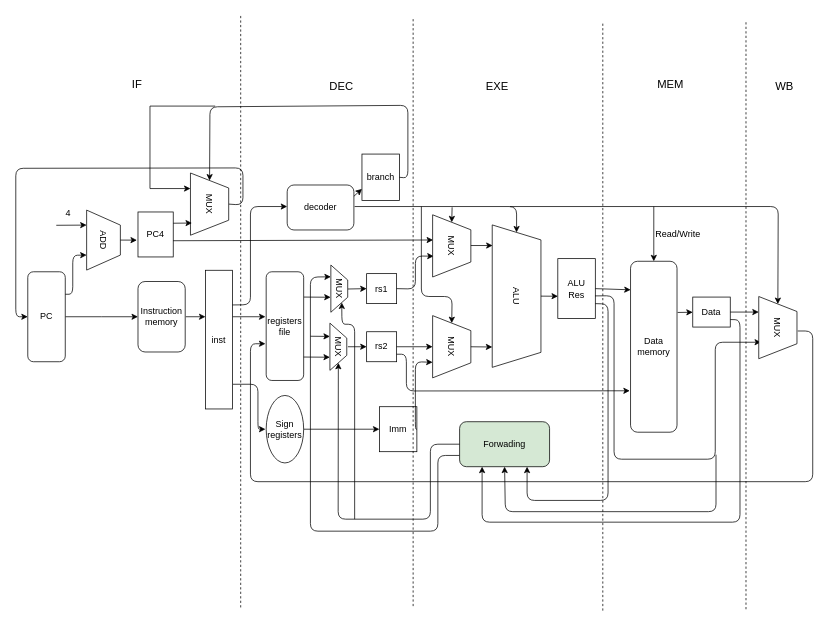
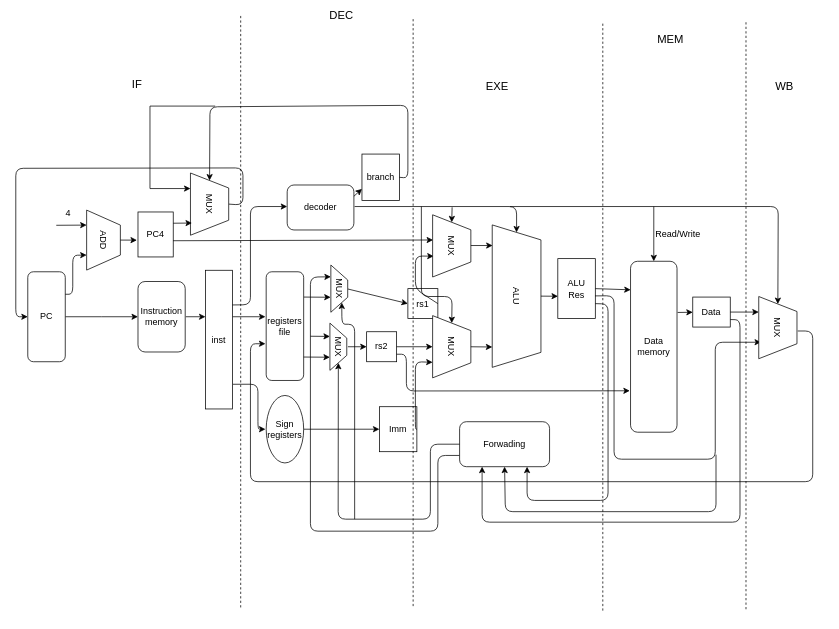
- <mxCell id="40" value="&lt;font style=&quot;font-size: 15px&quot;&gt;MEM&lt;/font&gt;" style="text;html=1;strokeColor=none;fillColor=none;align=center;verticalAlign=middle;whiteSpace=wrap;rounded=0;" parent="1" vertex="1"><mxGeometry x="842.5" y="101" width="101" height="20" as="geometry" /></mxCell>
+ <mxCell id="40" value="&lt;font style=&quot;font-size: 15px&quot;&gt;MEM&lt;/font&gt;" style="text;html=1;strokeColor=none;fillColor=none;align=center;verticalAlign=middle;whiteSpace=wrap;rounded=0;" parent="1" vertex="1"><mxGeometry x="842.5" y="41" width="101" height="20" as="geometry" /></mxCell>
- <mxCell id="38" value="&lt;font style=&quot;font-size: 15px&quot;&gt;DEC&lt;/font&gt;" style="text;html=1;strokeColor=none;fillColor=none;align=center;verticalAlign=middle;whiteSpace=wrap;rounded=0;" parent="1" vertex="1"><mxGeometry x="404" y="104" width="101" height="20" as="geometry" /></mxCell>
+ <mxCell id="38" value="&lt;font style=&quot;font-size: 15px&quot;&gt;DEC&lt;/font&gt;" style="text;html=1;strokeColor=none;fillColor=none;align=center;verticalAlign=middle;whiteSpace=wrap;rounded=0;" parent="1" vertex="1"><mxGeometry x="404" y="9" width="101" height="20" as="geometry" /></mxCell>
- <mxCell id="7" value="rs1" style="rounded=0;whiteSpace=wrap;html=1;" parent="1" vertex="1"><mxGeometry x="488" y="364.5" width="40" height="40" as="geometry" /></mxCell>
+ <mxCell id="7" value="rs1" style="rounded=0;whiteSpace=wrap;html=1;" parent="1" vertex="1"><mxGeometry x="543" y="384.5" width="40" height="40" as="geometry" /></mxCell>
- <mxCell id="65" value="Forwading" style="rounded=1;whiteSpace=wrap;html=1;fillColor=#d5e8d4;" parent="1" vertex="1"><mxGeometry x="612" y="562" width="120" height="60" as="geometry" /></mxCell>
+ <mxCell id="65" value="Forwading" style="rounded=1;whiteSpace=wrap;html=1;" parent="1" vertex="1"><mxGeometry x="612" y="562" width="120" height="60" as="geometry" /></mxCell>
